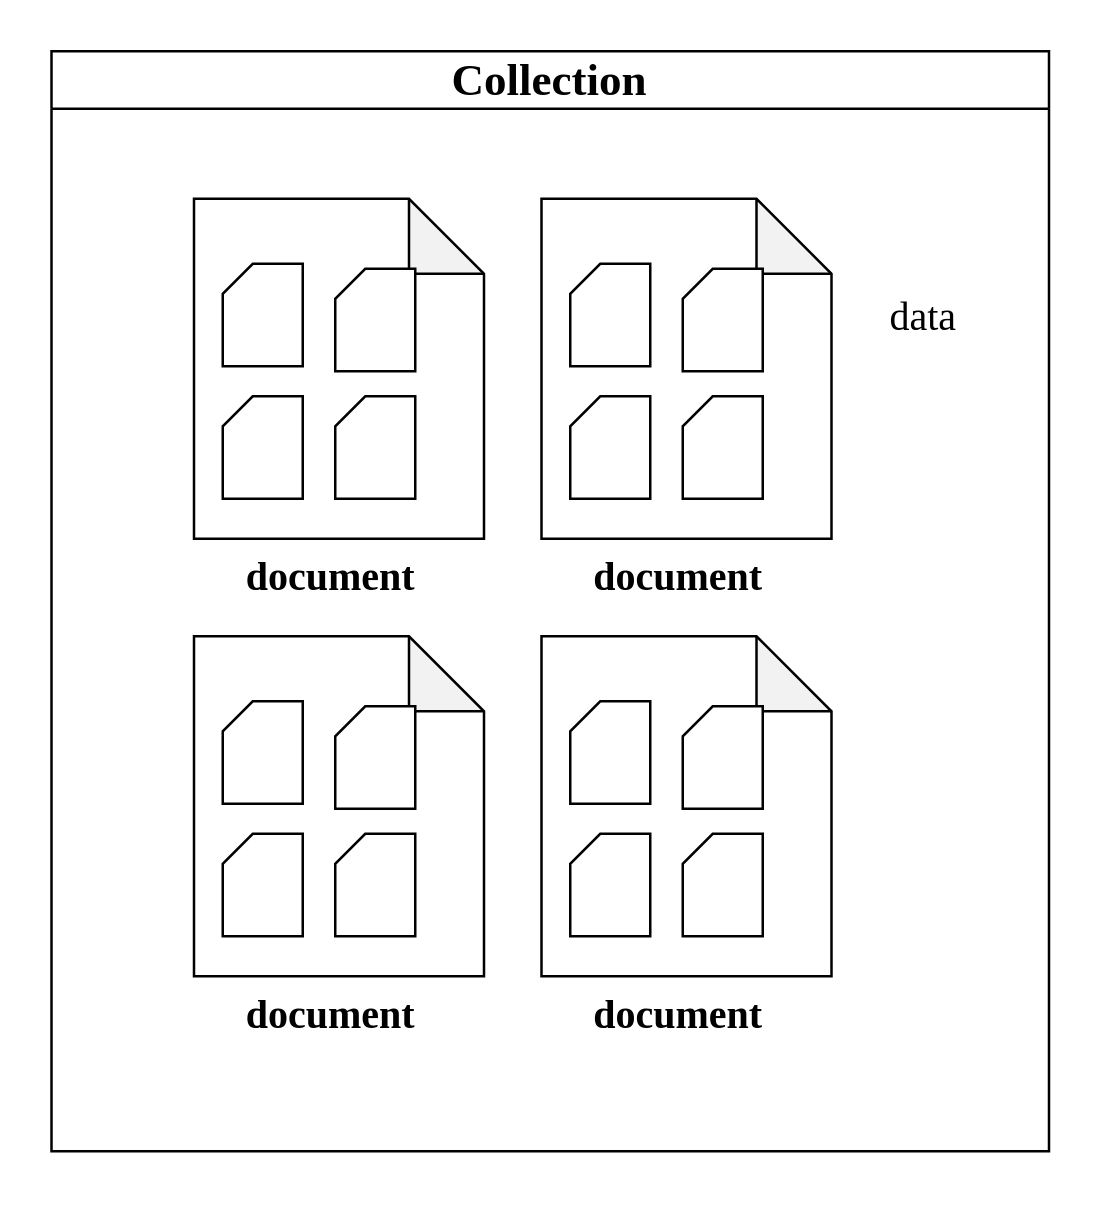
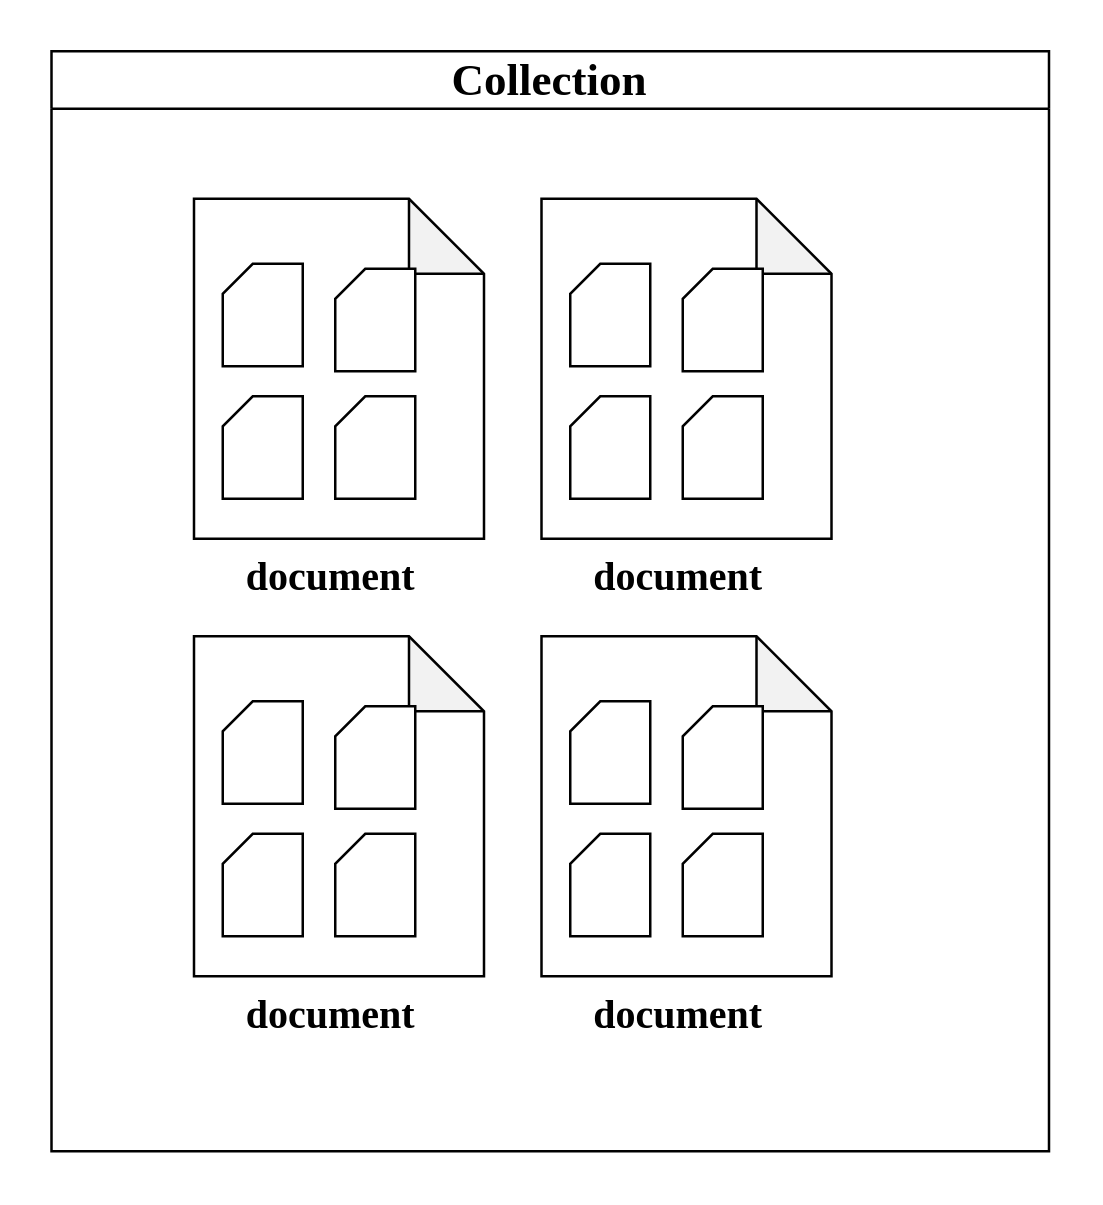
- <mxCell id="8" value="data" style="text;html=1;align=center;verticalAlign=middle;whiteSpace=wrap;rounded=0;fontSize=16;fontFamily=Architects Daughter;fontSource=https%3A%2F%2Ffonts.googleapis.com%2Fcss%3Ffamily%3DArchitects%2BDaughter;" vertex="1" parent="1"><mxGeometry x="339" y="110.5" width="60" height="30" as="geometry" /></mxCell>
